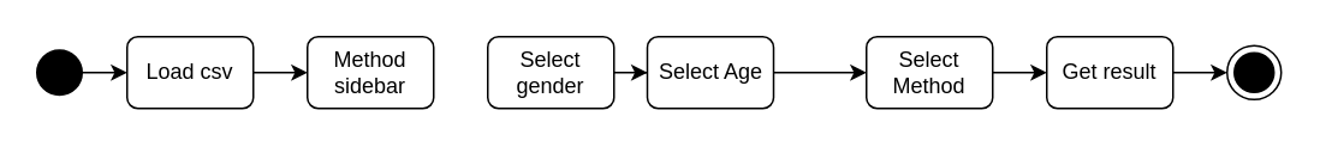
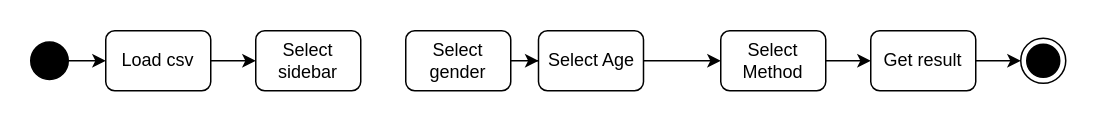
- <mxCell id="6" value="Method sidebar" style="rounded=1;whiteSpace=wrap;html=1;" vertex="1" parent="1"><mxGeometry x="170" y="20" width="70" height="40" as="geometry" /></mxCell>
+ <mxCell id="6" value="Select sidebar" style="rounded=1;whiteSpace=wrap;html=1;" vertex="1" parent="1"><mxGeometry x="170" y="20" width="70" height="40" as="geometry" /></mxCell>
